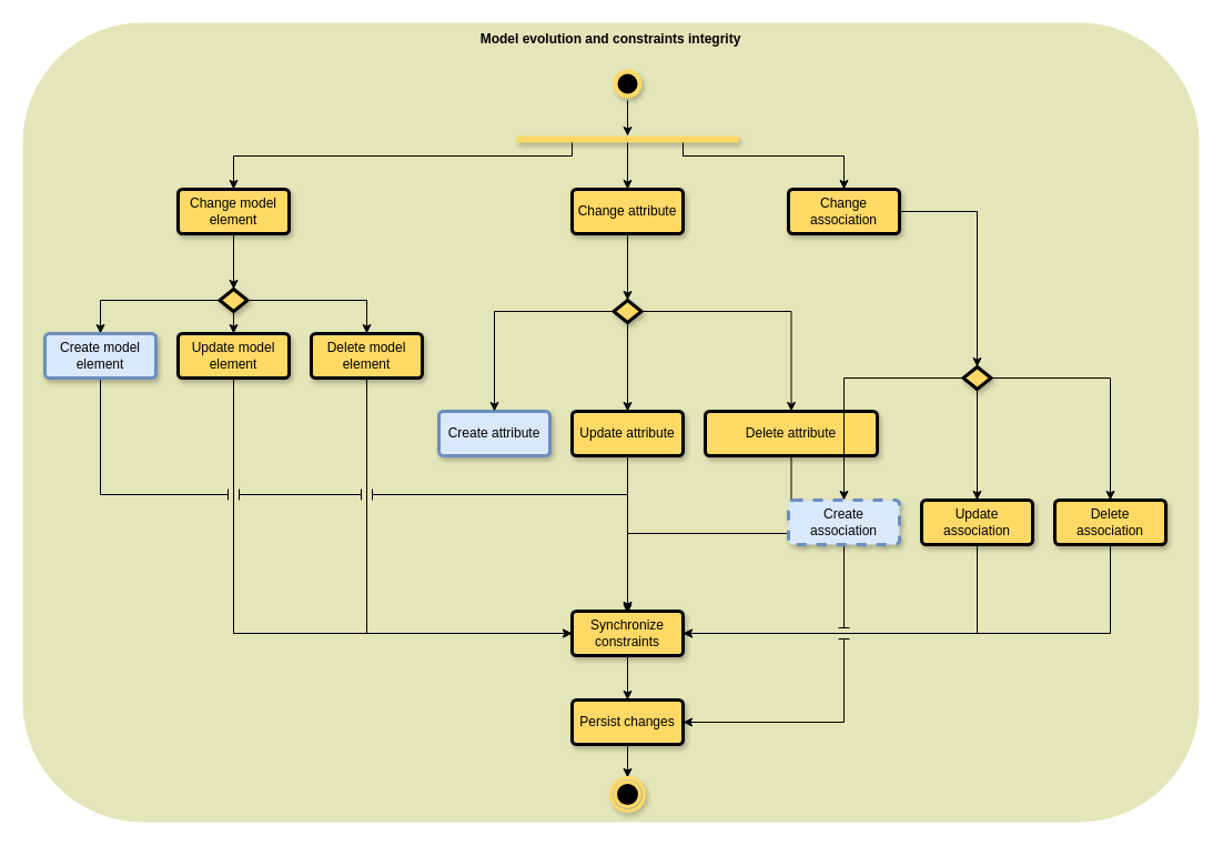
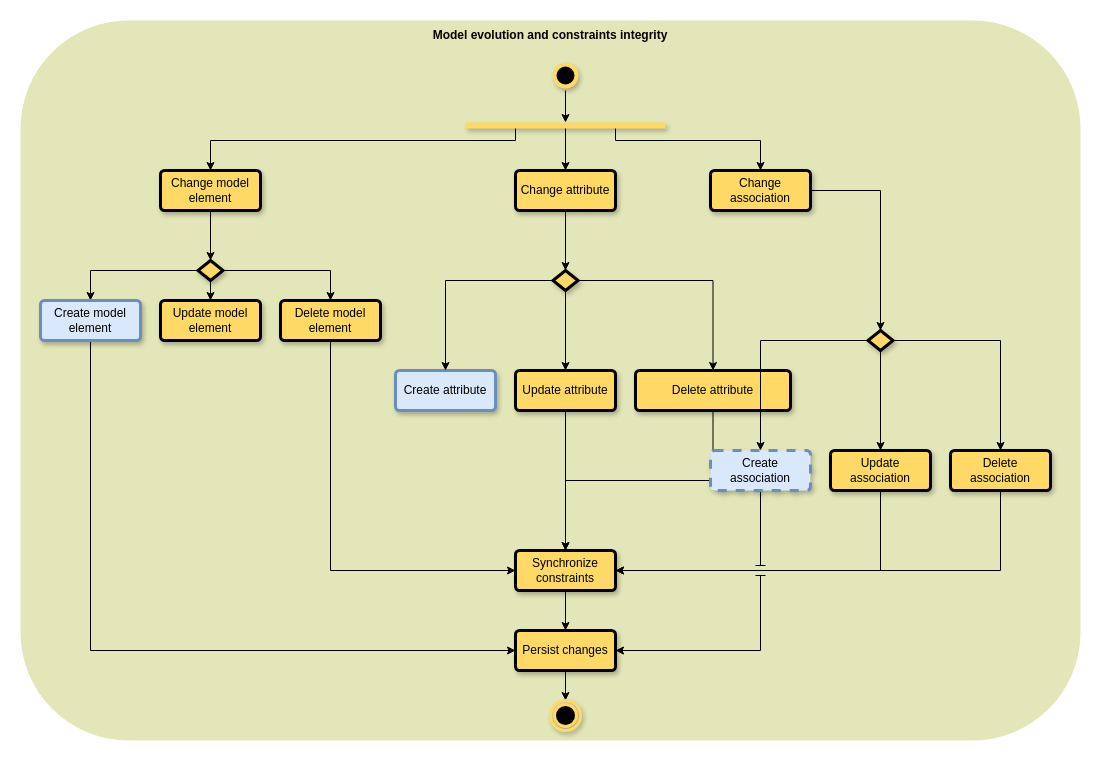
- <mxCell id="23" style="edgeStyle=orthogonalEdgeStyle;rounded=0;orthogonalLoop=1;jettySize=auto;html=1;exitX=0.5;exitY=1;exitDx=0;exitDy=0;startArrow=none;startFill=0;endArrow=classic;endFill=1;sourcePerimeterSpacing=6;targetPerimeterSpacing=-2;jumpStyle=line;jumpSize=10;" edge="1" parent="1" source="24" target="45"><mxGeometry relative="1" as="geometry" /></mxCell>
+ <mxCell id="23" style="edgeStyle=orthogonalEdgeStyle;rounded=0;orthogonalLoop=1;jettySize=auto;html=1;exitX=0.5;exitY=1;exitDx=0;exitDy=0;entryX=0;entryY=0.5;entryDx=0;entryDy=0;startArrow=none;startFill=0;endArrow=classic;endFill=1;sourcePerimeterSpacing=6;targetPerimeterSpacing=-2;jumpStyle=line;jumpSize=10;" edge="1" parent="1" source="24" target="47"><mxGeometry relative="1" as="geometry" /></mxCell>
- <mxCell id="19" style="edgeStyle=orthogonalEdgeStyle;rounded=0;orthogonalLoop=1;jettySize=auto;html=1;exitX=0.5;exitY=1;exitDx=0;exitDy=0;entryX=0;entryY=0.5;entryDx=0;entryDy=0;startArrow=none;startFill=0;endArrow=classic;endFill=1;sourcePerimeterSpacing=6;targetPerimeterSpacing=-2;jumpStyle=line;jumpSize=10;" edge="1" parent="1" source="20" target="45"><mxGeometry relative="1" as="geometry" /></mxCell>
